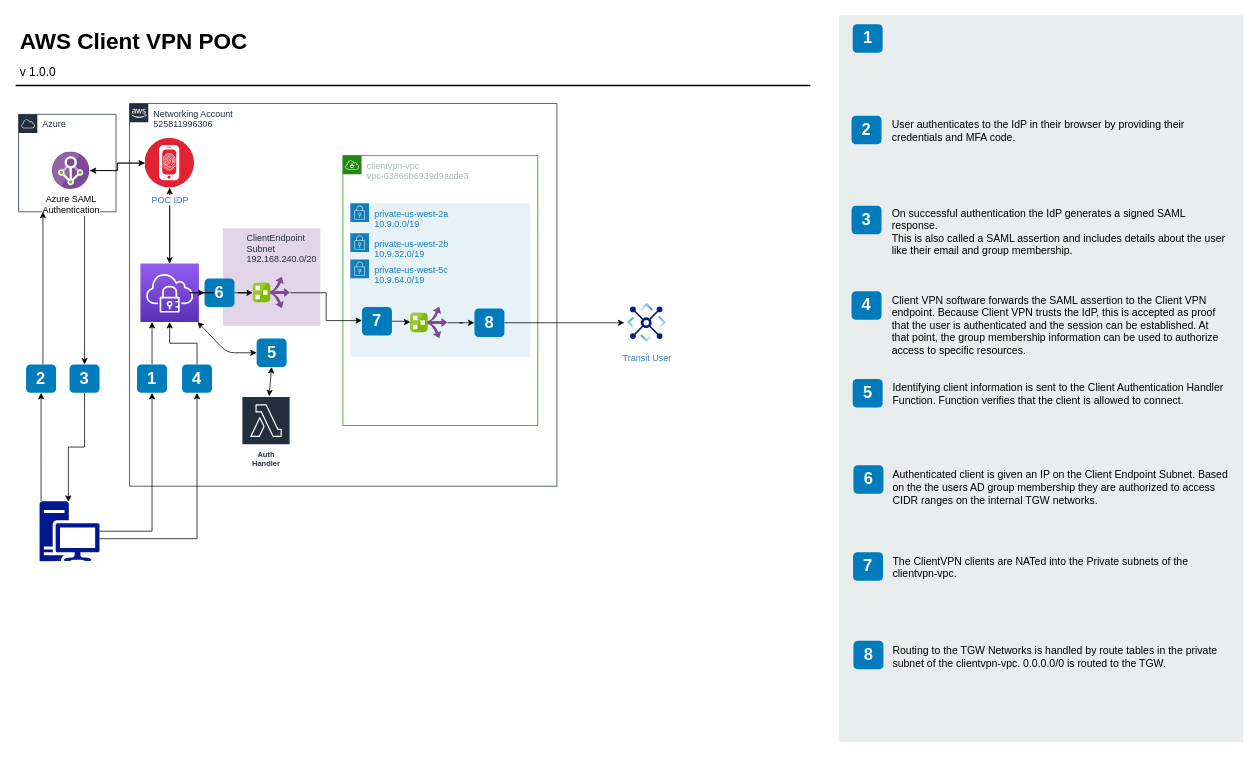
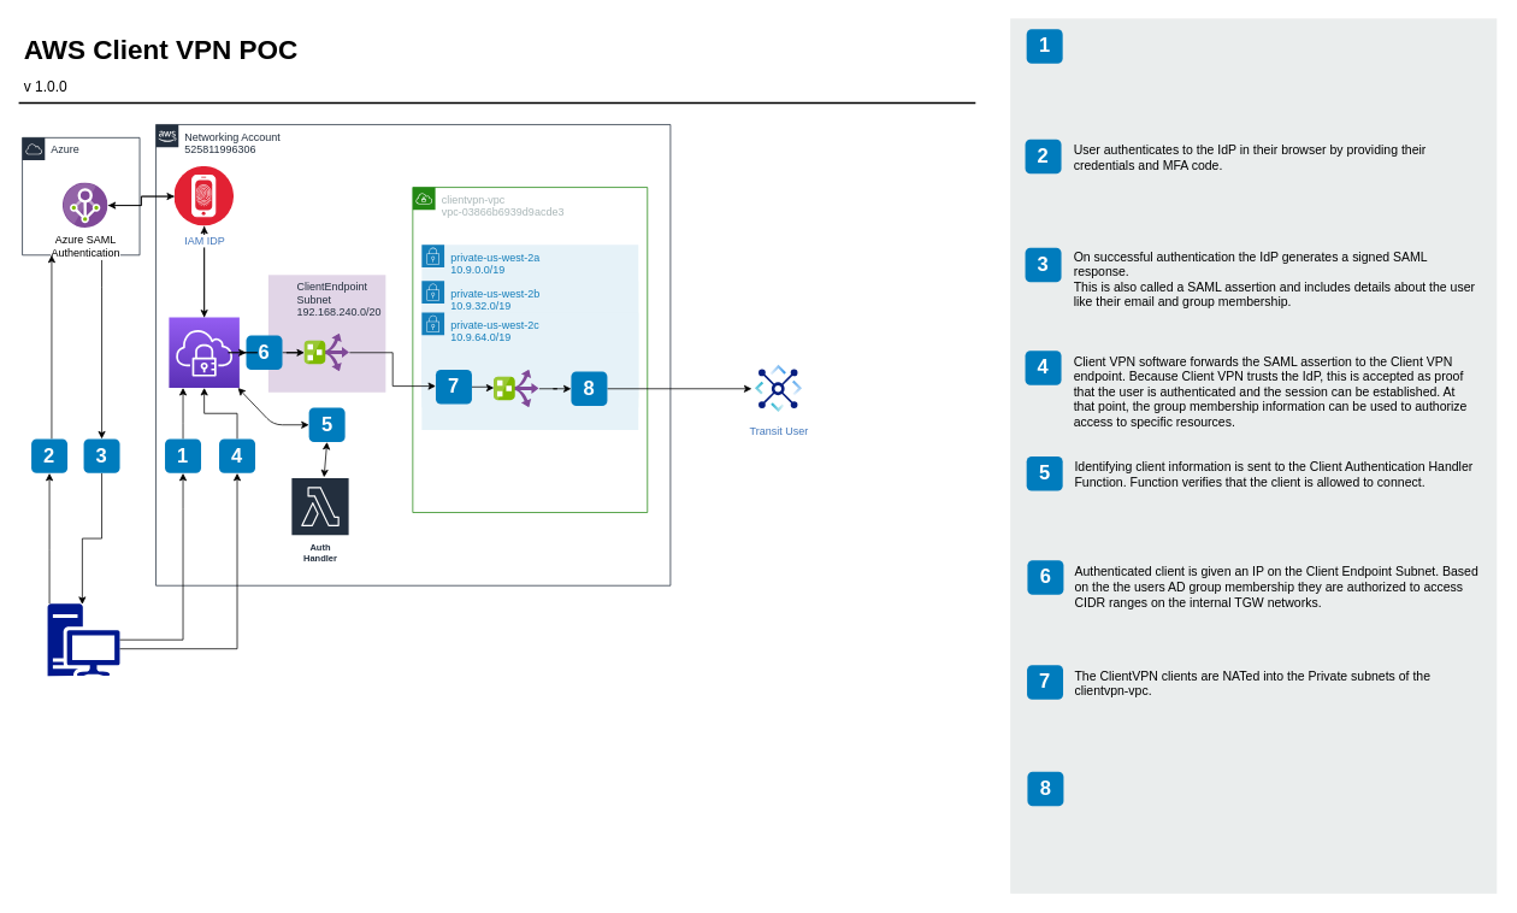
- <mxCell id="58" value="POC IDP" style="aspect=fixed;perimeter=ellipsePerimeter;html=1;align=center;shadow=0;dashed=0;fontColor=#4277BB;labelBackgroundColor=#ffffff;fontSize=12;spacingTop=3;image;image=img/lib/ibm/security/identity_provider.svg;" vertex="1" parent="1"><mxGeometry x="192.5" y="184" width="66" height="66" as="geometry" /></mxCell>
+ <mxCell id="58" value="IAM IDP" style="aspect=fixed;perimeter=ellipsePerimeter;html=1;align=center;shadow=0;dashed=0;fontColor=#4277BB;labelBackgroundColor=#ffffff;fontSize=12;spacingTop=3;image;image=img/lib/ibm/security/identity_provider.svg;" vertex="1" parent="1"><mxGeometry x="192.5" y="184" width="66" height="66" as="geometry" /></mxCell>
- <mxCell id="39" value="private-us-west-5c&lt;br&gt;10.9.64.0/19" style="points=[[0,0],[0.25,0],[0.5,0],[0.75,0],[1,0],[1,0.25],[1,0.5],[1,0.75],[1,1],[0.75,1],[0.5,1],[0.25,1],[0,1],[0,0.75],[0,0.5],[0,0.25]];outlineConnect=0;gradientColor=none;html=1;whiteSpace=wrap;fontSize=12;fontStyle=0;shape=mxgraph.aws4.group;grIcon=mxgraph.aws4.group_security_group;grStroke=0;strokeColor=#147EBA;fillColor=#E6F2F8;verticalAlign=top;align=left;spacingLeft=30;fontColor=#147EBA;dashed=0;" vertex="1" parent="1"><mxGeometry x="466.5" y="345.5" width="240" height="130" as="geometry" /></mxCell>
+ <mxCell id="39" value="private-us-west-2c&lt;br&gt;10.9.64.0/19" style="points=[[0,0],[0.25,0],[0.5,0],[0.75,0],[1,0],[1,0.25],[1,0.5],[1,0.75],[1,1],[0.75,1],[0.5,1],[0.25,1],[0,1],[0,0.75],[0,0.5],[0,0.25]];outlineConnect=0;gradientColor=none;html=1;whiteSpace=wrap;fontSize=12;fontStyle=0;shape=mxgraph.aws4.group;grIcon=mxgraph.aws4.group_security_group;grStroke=0;strokeColor=#147EBA;fillColor=#E6F2F8;verticalAlign=top;align=left;spacingLeft=30;fontColor=#147EBA;dashed=0;" vertex="1" parent="1"><mxGeometry x="466.5" y="345.5" width="240" height="130" as="geometry" /></mxCell>
- <mxCell id="27" value="Routing to the TGW Networks is handled by route tables in the private subnet of the clientvpn-vpc. 0.0.0.0/0 is routed to the TGW." style="text;html=1;align=left;verticalAlign=top;spacingTop=-4;fontSize=14;labelBackgroundColor=none;whiteSpace=wrap;" parent="1" vertex="1"><mxGeometry x="1188" y="855.5" width="449" height="124" as="geometry" /></mxCell>
